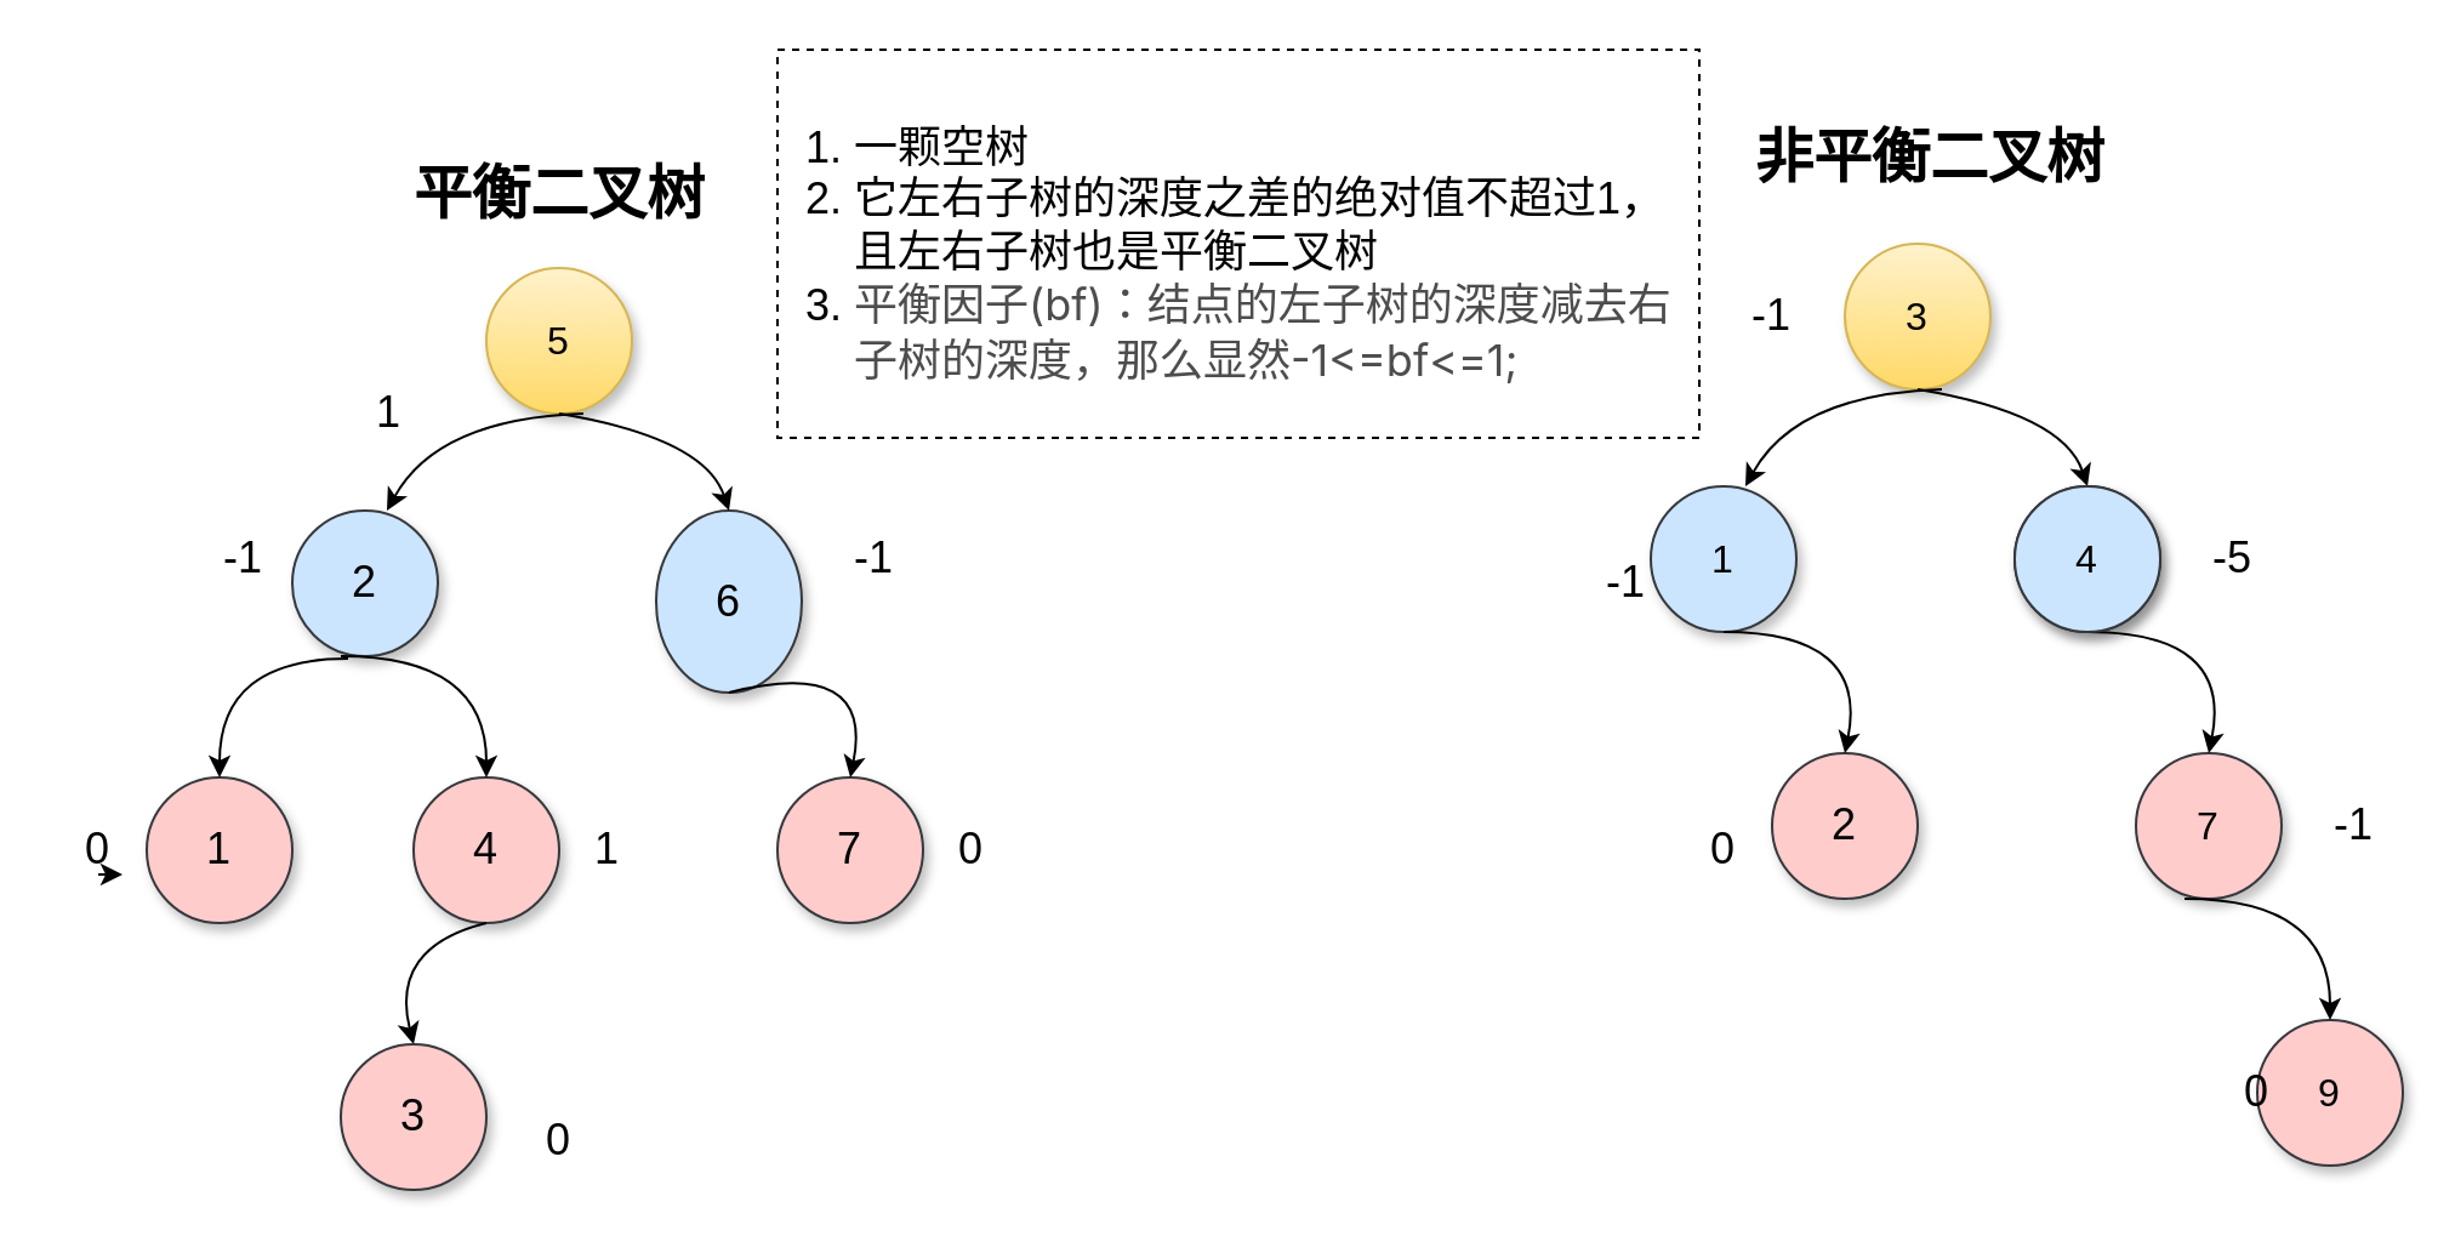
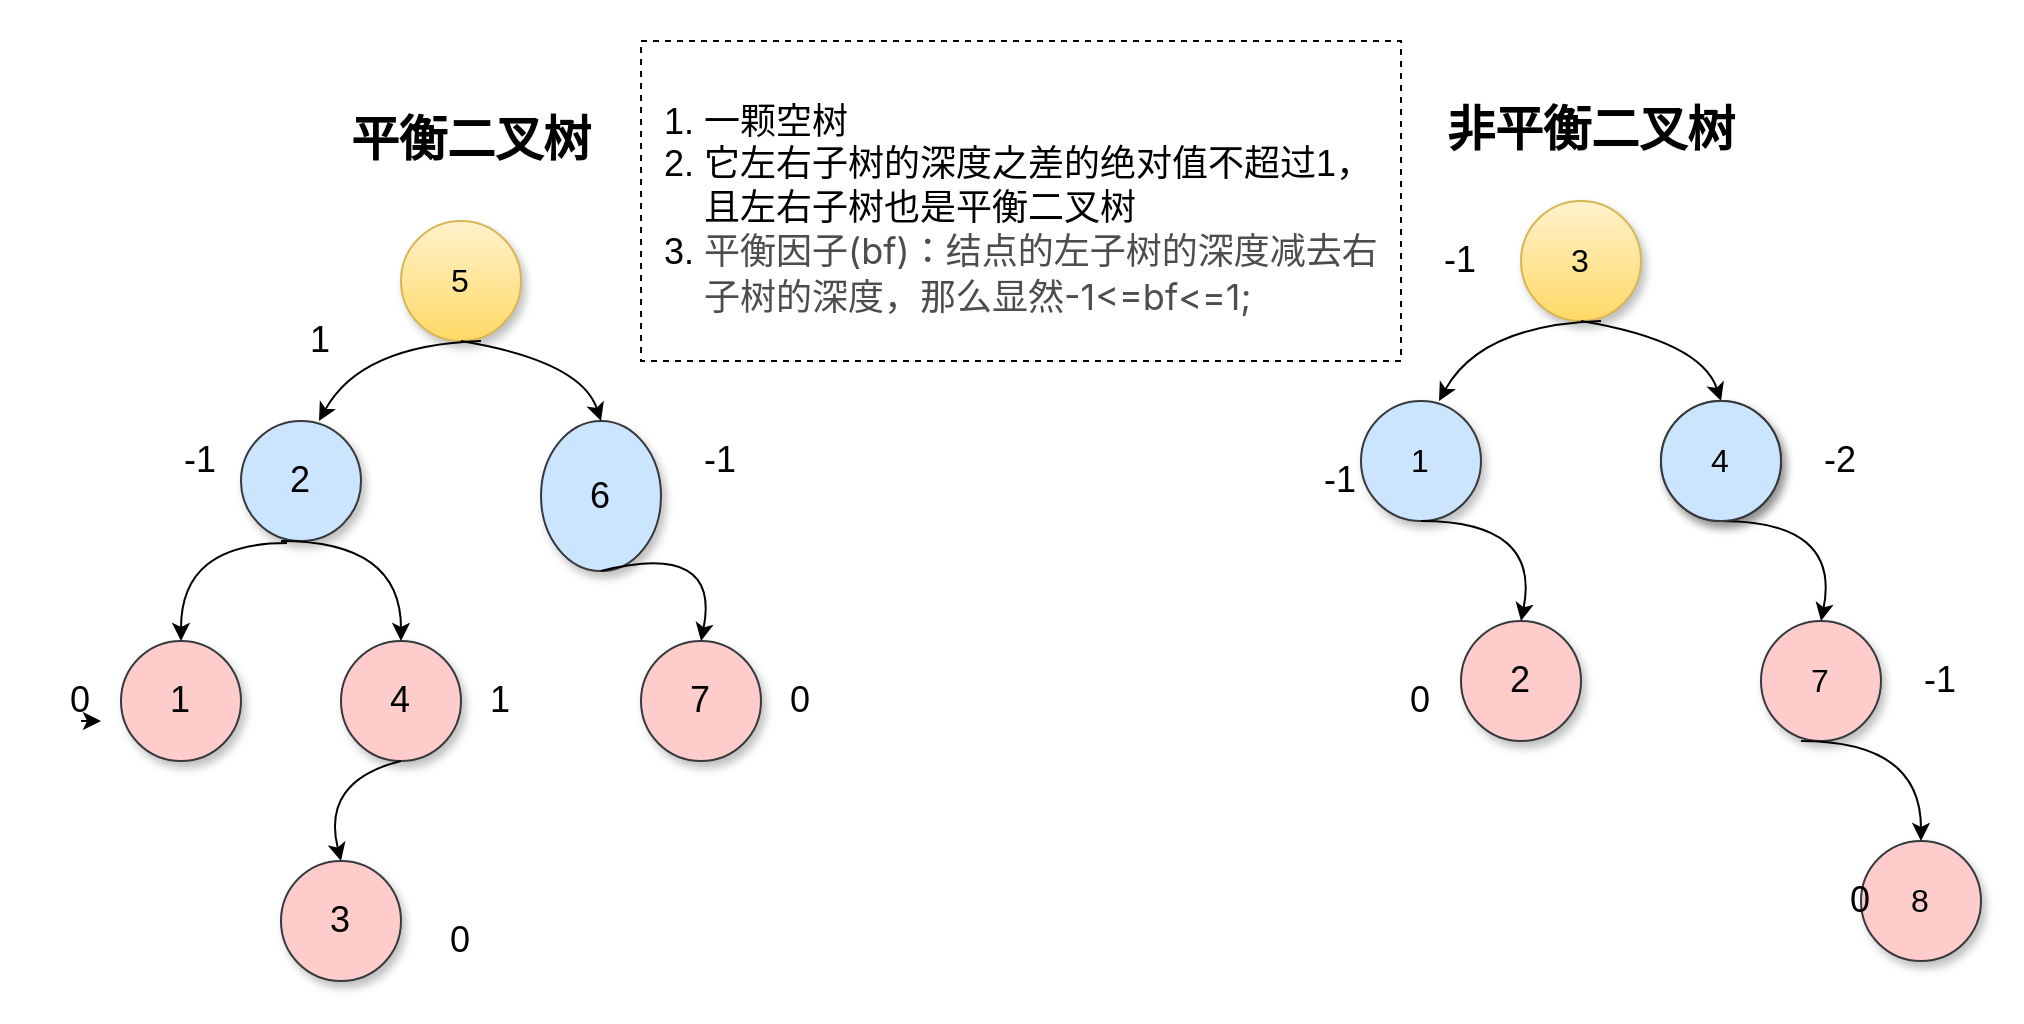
- <mxCell id="13" value="平衡二叉树" style="text;strokeColor=none;fillColor=none;html=1;fontSize=24;fontStyle=1;verticalAlign=middle;align=center;shadow=1;" parent="1" vertex="1"><mxGeometry x="180" y="60" width="100" height="40" as="geometry" /></mxCell>
+ <mxCell id="13" value="平衡二叉树" style="text;strokeColor=none;fillColor=none;html=1;fontSize=24;fontStyle=1;verticalAlign=middle;align=center;shadow=1;" parent="1" vertex="1"><mxGeometry x="185" y="50" width="100" height="40" as="geometry" /></mxCell>
- <mxCell id="38" value="-5" style="text;html=1;strokeColor=none;fillColor=none;align=center;verticalAlign=middle;whiteSpace=wrap;rounded=0;fontSize=18;" parent="1" vertex="1"><mxGeometry x="900" y="220" width="40" height="20" as="geometry" /></mxCell>
+ <mxCell id="38" value="-2" style="text;html=1;strokeColor=none;fillColor=none;align=center;verticalAlign=middle;whiteSpace=wrap;rounded=0;fontSize=18;" parent="1" vertex="1"><mxGeometry x="900" y="220" width="40" height="20" as="geometry" /></mxCell>
- <mxCell id="19" value="9" style="ellipse;whiteSpace=wrap;html=1;aspect=fixed;shadow=1;fillColor=#ffcccc;strokeColor=#36393d;fontSize=16;" parent="1" vertex="1"><mxGeometry x="930" y="420" width="60" height="60" as="geometry" /></mxCell>
+ <mxCell id="19" value="8" style="ellipse;whiteSpace=wrap;html=1;aspect=fixed;shadow=1;fillColor=#ffcccc;strokeColor=#36393d;fontSize=16;" parent="1" vertex="1"><mxGeometry x="930" y="420" width="60" height="60" as="geometry" /></mxCell>
